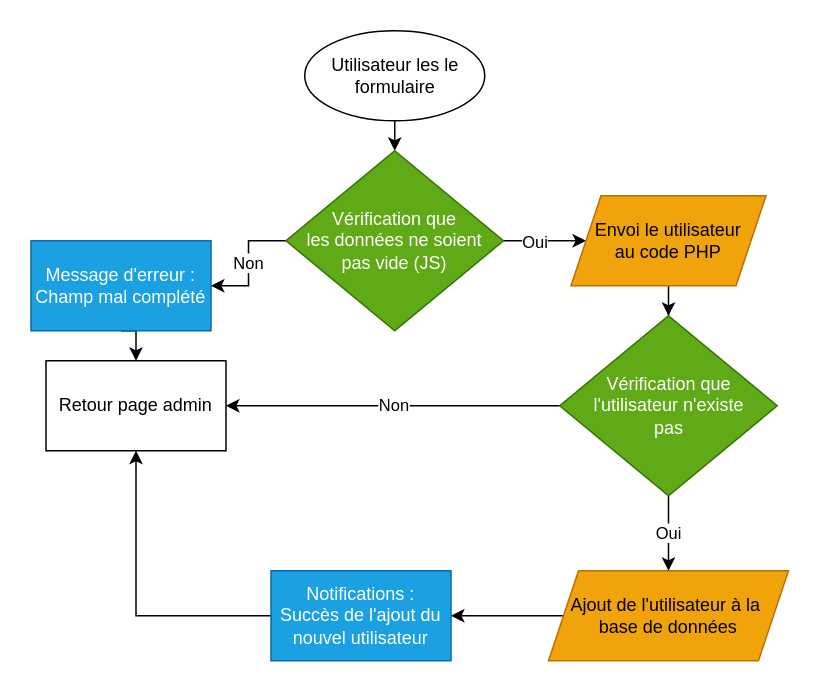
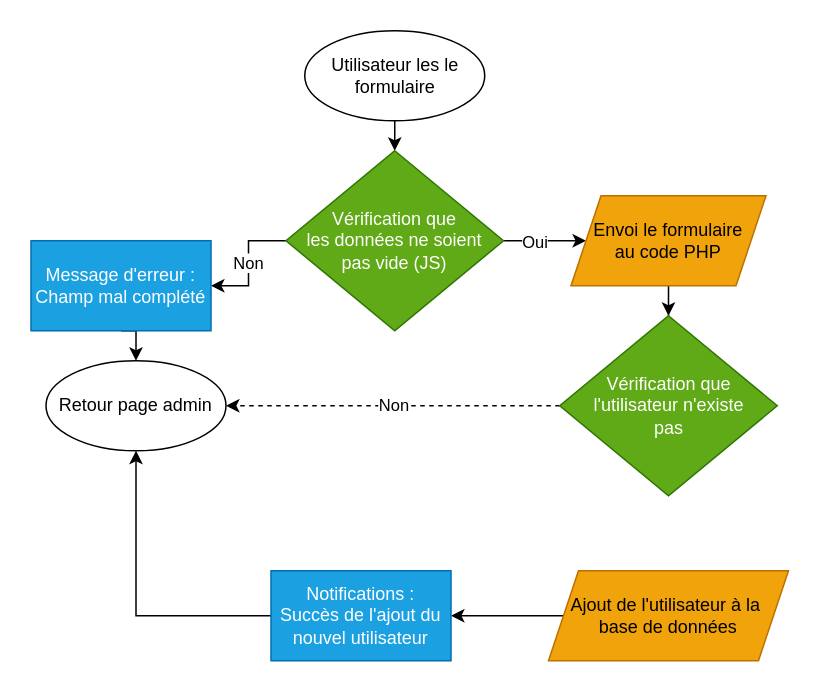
- <mxCell id="12" value="Envoi le utilisateur&lt;br&gt;au code PHP" style="shape=parallelogram;perimeter=parallelogramPerimeter;whiteSpace=wrap;html=1;fixedSize=1;fontStyle=0;fillColor=#f0a30a;strokeColor=#BD7000;fontColor=#000000;" vertex="1" parent="1"><mxGeometry x="380" y="130" width="130" height="60" as="geometry" /></mxCell>
+ <mxCell id="12" value="Envoi le formulaire&lt;br&gt;au code PHP" style="shape=parallelogram;perimeter=parallelogramPerimeter;whiteSpace=wrap;html=1;fixedSize=1;fontStyle=0;fillColor=#f0a30a;strokeColor=#BD7000;fontColor=#000000;" vertex="1" parent="1"><mxGeometry x="380" y="130" width="130" height="60" as="geometry" /></mxCell>
- <mxCell id="8" value="Retour page admin" style="whiteSpace=wrap;html=1;rounded=0;" vertex="1" parent="1"><mxGeometry x="30" y="240" width="120" height="60" as="geometry" /></mxCell>
+ <mxCell id="8" value="Retour page admin" style="ellipse;whiteSpace=wrap;html=1;" vertex="1" parent="1"><mxGeometry x="30" y="240" width="120" height="60" as="geometry" /></mxCell>
- <mxCell id="15" value="Non" style="edgeStyle=orthogonalEdgeStyle;rounded=0;orthogonalLoop=1;jettySize=auto;html=1;exitX=0;exitY=0.5;exitDx=0;exitDy=0;entryX=1;entryY=0.5;entryDx=0;entryDy=0;" edge="1" parent="1" source="17" target="8"><mxGeometry relative="1" as="geometry"><mxPoint x="160" y="370" as="targetPoint" /></mxGeometry></mxCell>
+ <mxCell id="15" value="Non" style="edgeStyle=orthogonalEdgeStyle;rounded=0;orthogonalLoop=1;jettySize=auto;html=1;exitX=0;exitY=0.5;exitDx=0;exitDy=0;entryX=1;entryY=0.5;entryDx=0;entryDy=0;dashed=1;" edge="1" parent="1" source="17" target="8"><mxGeometry relative="1" as="geometry"><mxPoint x="160" y="370" as="targetPoint" /></mxGeometry></mxCell>
- <mxCell id="16" value="Oui" style="edgeStyle=orthogonalEdgeStyle;rounded=0;orthogonalLoop=1;jettySize=auto;html=1;exitX=0.5;exitY=1;exitDx=0;exitDy=0;entryX=0.5;entryY=0;entryDx=0;entryDy=0;" edge="1" parent="1" source="17" target="14"><mxGeometry relative="1" as="geometry" /></mxCell>
